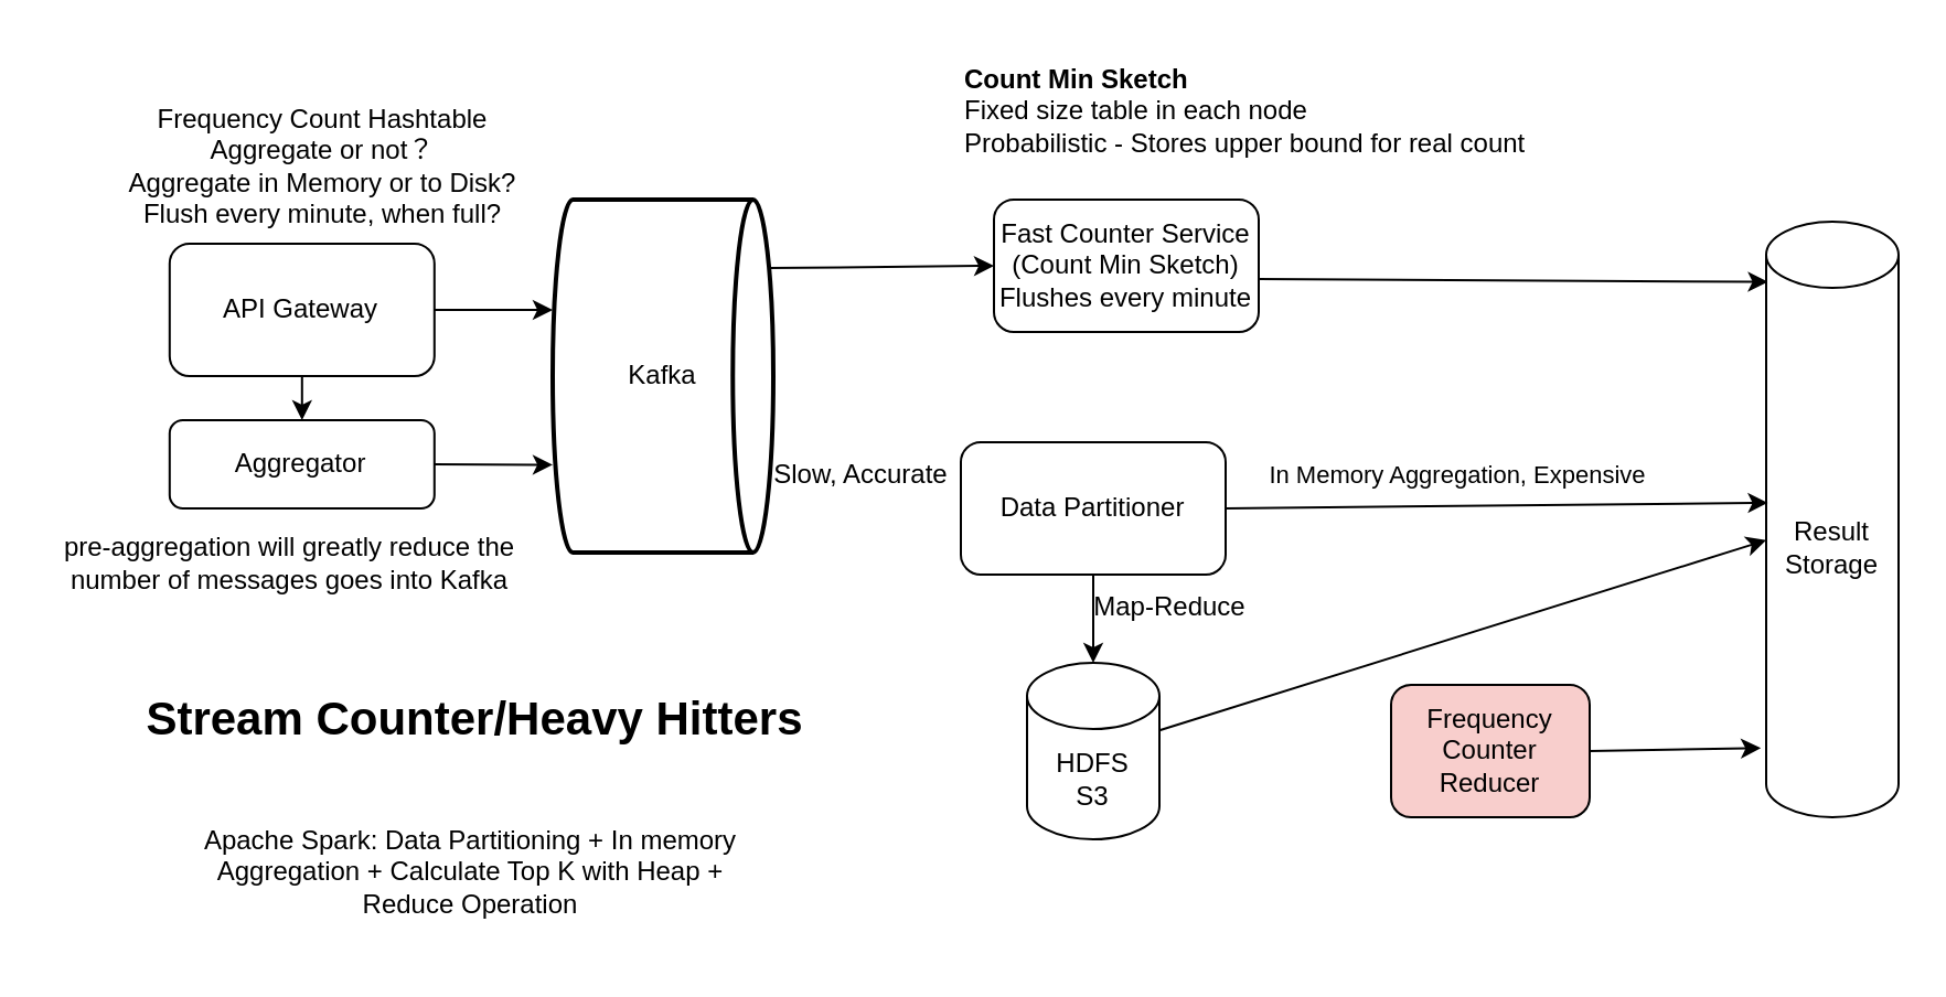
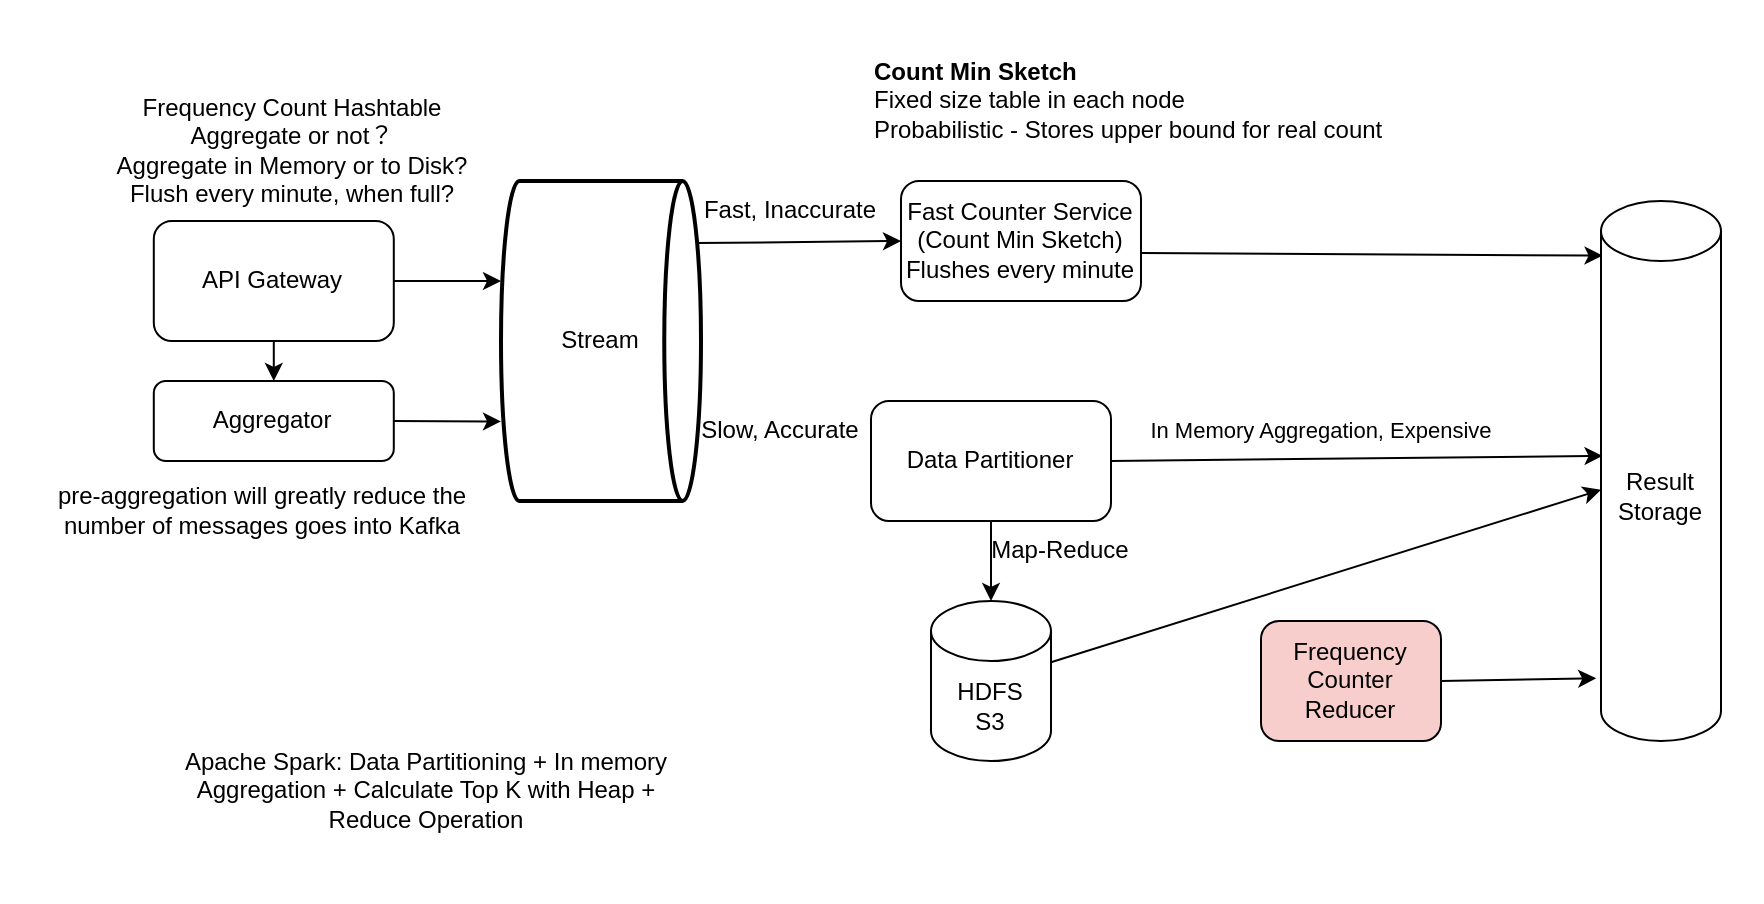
+ <mxCell id="9" value="Fast, Inaccurate" style="text;html=1;strokeColor=none;fillColor=none;align=center;verticalAlign=middle;whiteSpace=wrap;rounded=0;" vertex="1" parent="1"><mxGeometry x="350" y="90" width="90" height="30" as="geometry" /></mxCell>
- <mxCell id="6" value="Kafka" style="strokeWidth=2;html=1;shape=mxgraph.flowchart.direct_data;whiteSpace=wrap;" vertex="1" parent="1"><mxGeometry x="250" y="90" width="100" height="160" as="geometry" /></mxCell>
+ <mxCell id="6" value="Stream" style="strokeWidth=2;html=1;shape=mxgraph.flowchart.direct_data;whiteSpace=wrap;" vertex="1" parent="1"><mxGeometry x="250" y="90" width="100" height="160" as="geometry" /></mxCell>
- <mxCell id="2" value="&lt;b style=&quot;font-size: 21px;&quot;&gt;&lt;font style=&quot;font-size: 21px;&quot;&gt;Stream Counter/Heavy Hitters&lt;/font&gt;&lt;/b&gt;" style="text;html=1;strokeColor=none;fillColor=none;align=center;verticalAlign=middle;whiteSpace=wrap;rounded=0;fontSize=21;" vertex="1" parent="1"><mxGeometry x="20" y="290" width="390" height="70" as="geometry" /></mxCell>
